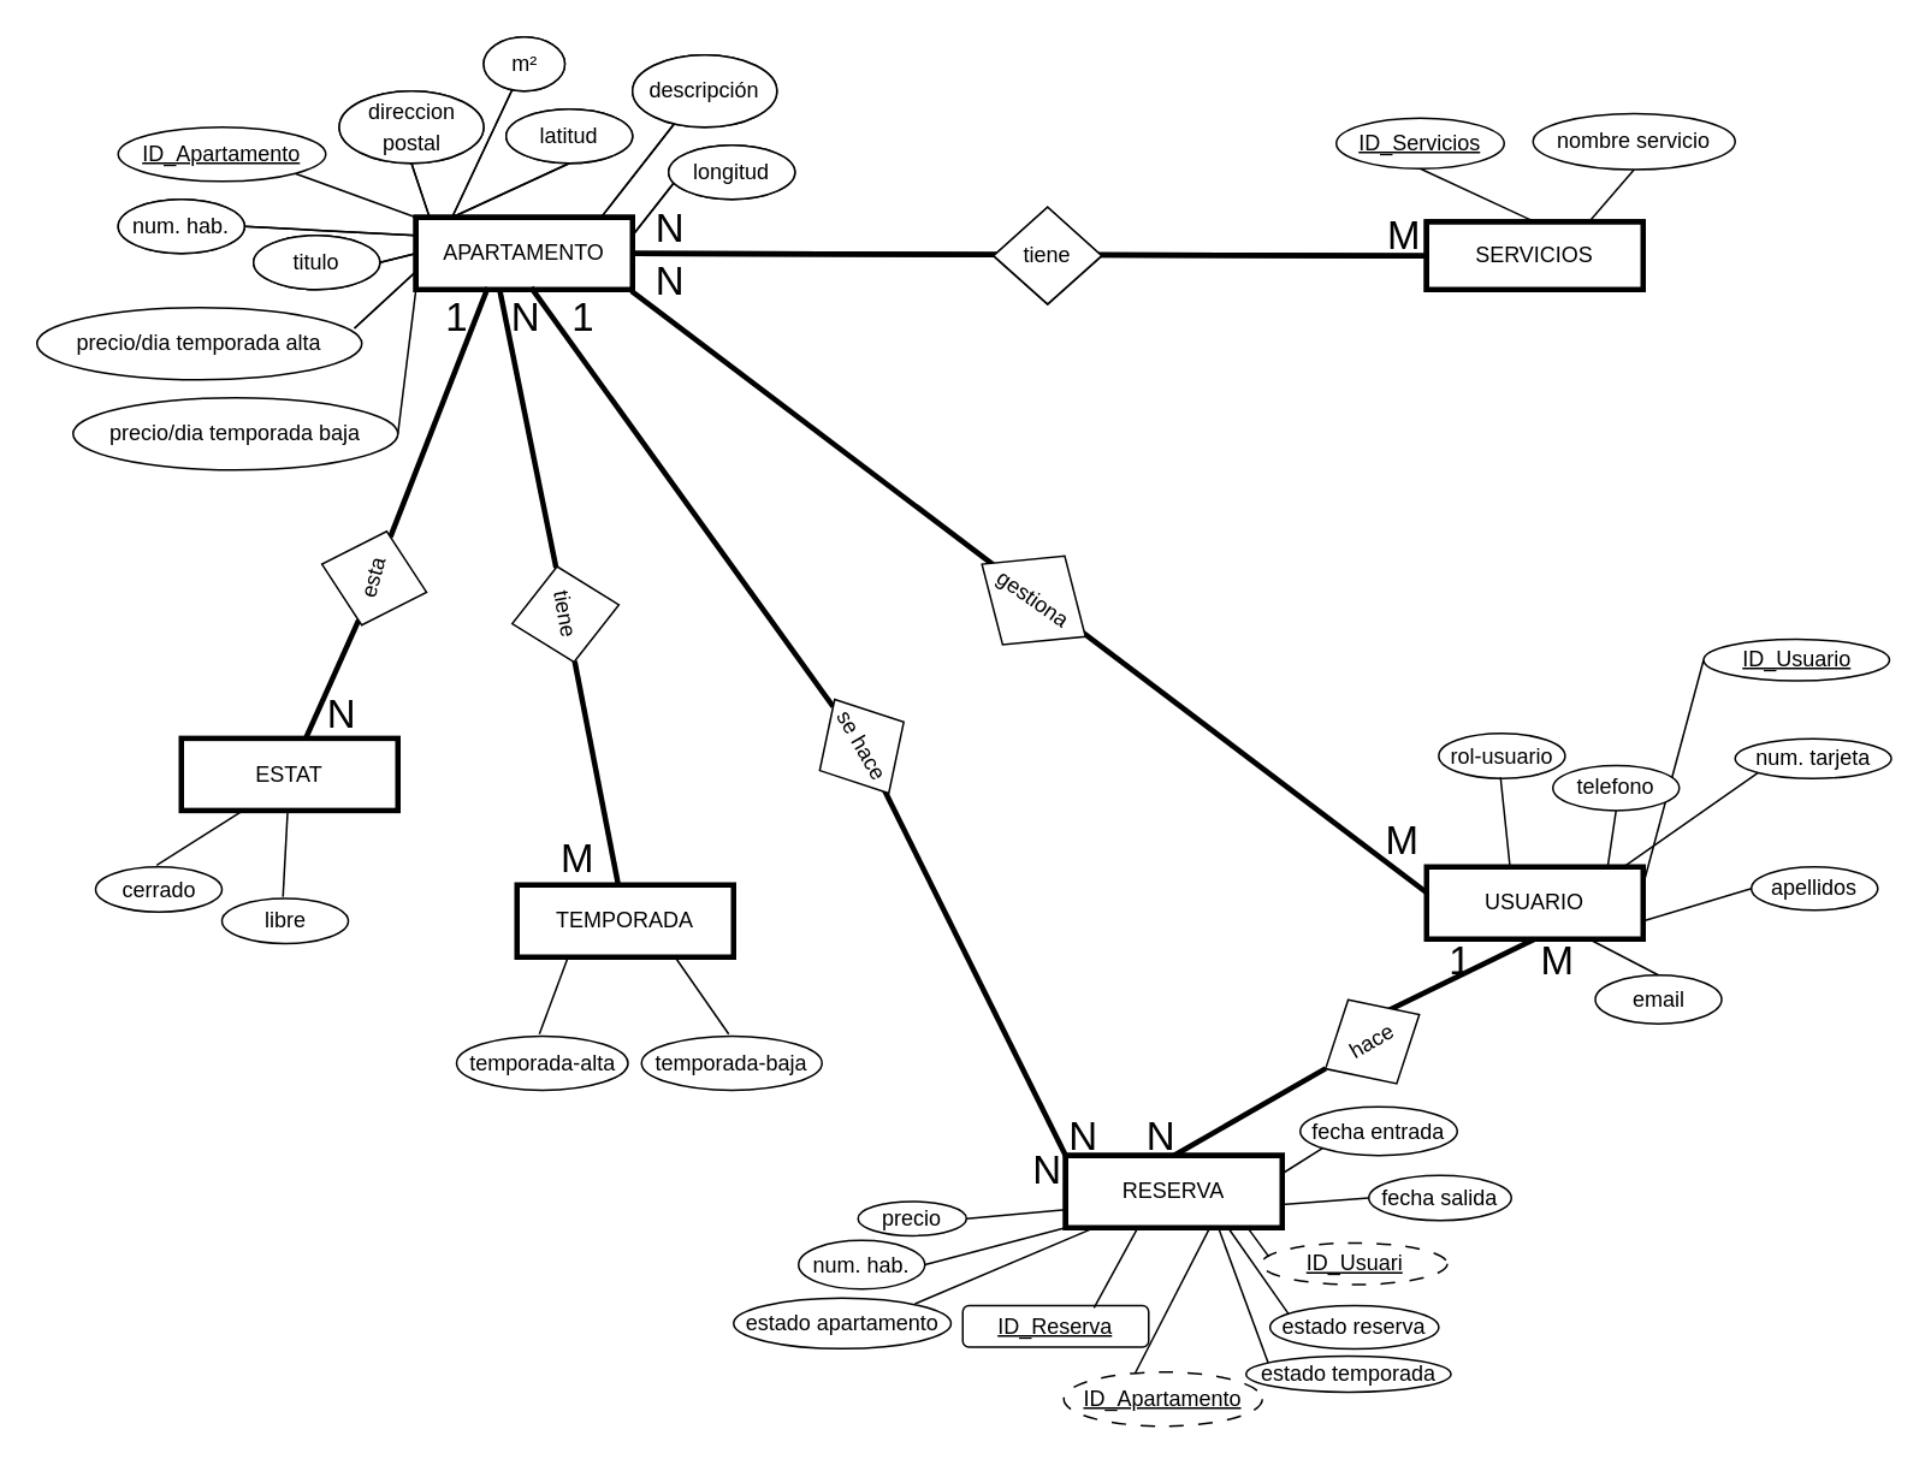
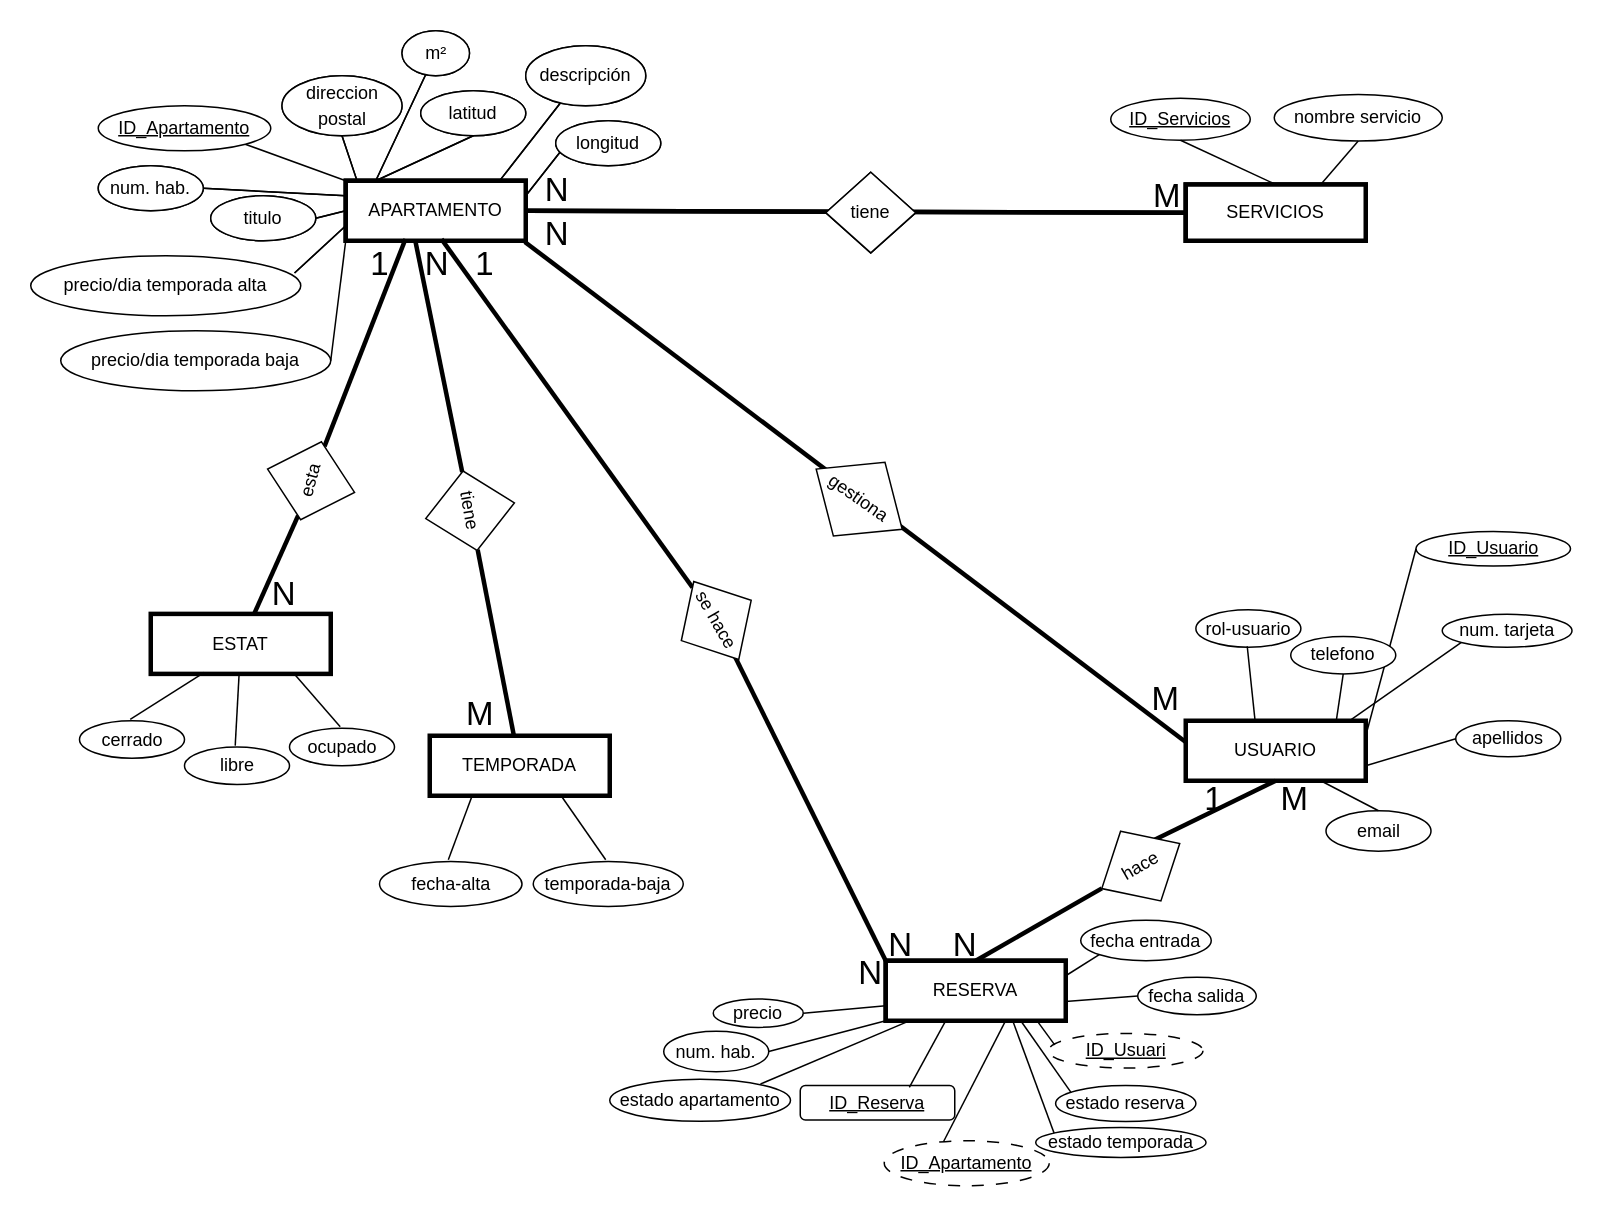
+ <mxCell id="117" value="" style="endArrow=none;html=1;rounded=0;entryX=0.805;entryY=1.028;entryDx=0;entryDy=0;exitX=0.483;exitY=-0.037;exitDx=0;exitDy=0;exitPerimeter=0;entryPerimeter=0;" edge="1" parent="1" source="116" target="98"><mxGeometry width="50" height="50" relative="1" as="geometry"><mxPoint x="228.5" y="477" as="sourcePoint" /><mxPoint x="233.5" y="445" as="targetPoint" /></mxGeometry></mxCell>
+ <mxCell id="116" value="&lt;p style=&quot;line-height: 140%;&quot;&gt;ocupado&lt;/p&gt;" style="ellipse;whiteSpace=wrap;html=1;" vertex="1" parent="1"><mxGeometry x="192.5" y="485" width="70" height="25" as="geometry" /></mxCell>
- <mxCell id="108" value="&lt;p style=&quot;line-height: 140%;&quot;&gt;temporada-alta&lt;/p&gt;" style="ellipse;whiteSpace=wrap;html=1;" vertex="1" parent="1"><mxGeometry x="252.5" y="573.75" width="95" height="30" as="geometry" /></mxCell>
+ <mxCell id="108" value="&lt;p style=&quot;line-height: 140%;&quot;&gt;fecha-alta&lt;/p&gt;" style="ellipse;whiteSpace=wrap;html=1;" vertex="1" parent="1"><mxGeometry x="252.5" y="573.75" width="95" height="30" as="geometry" /></mxCell>
